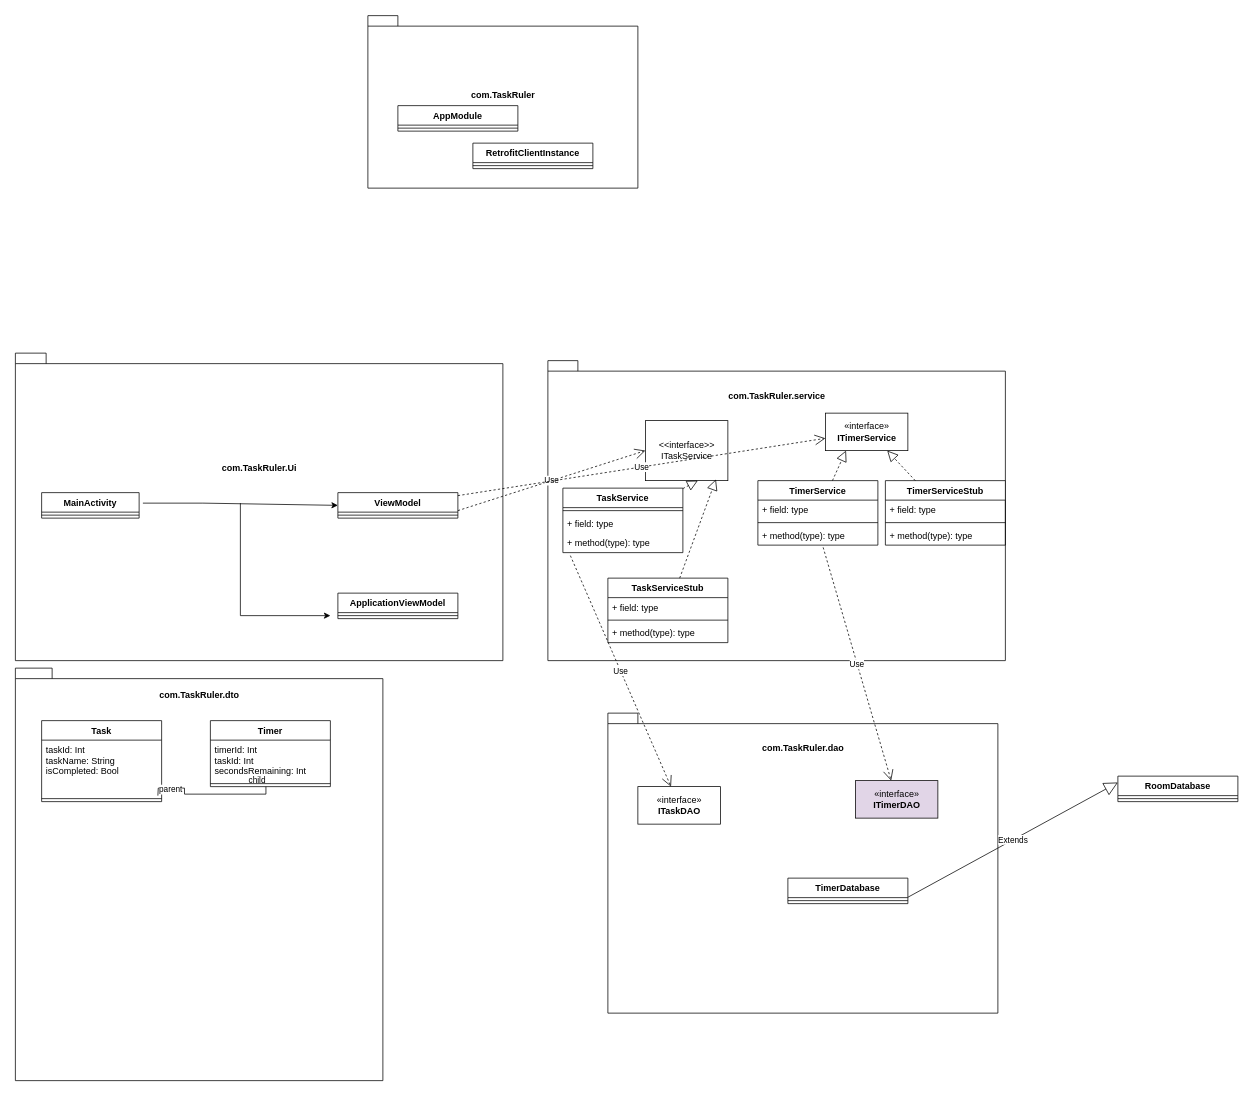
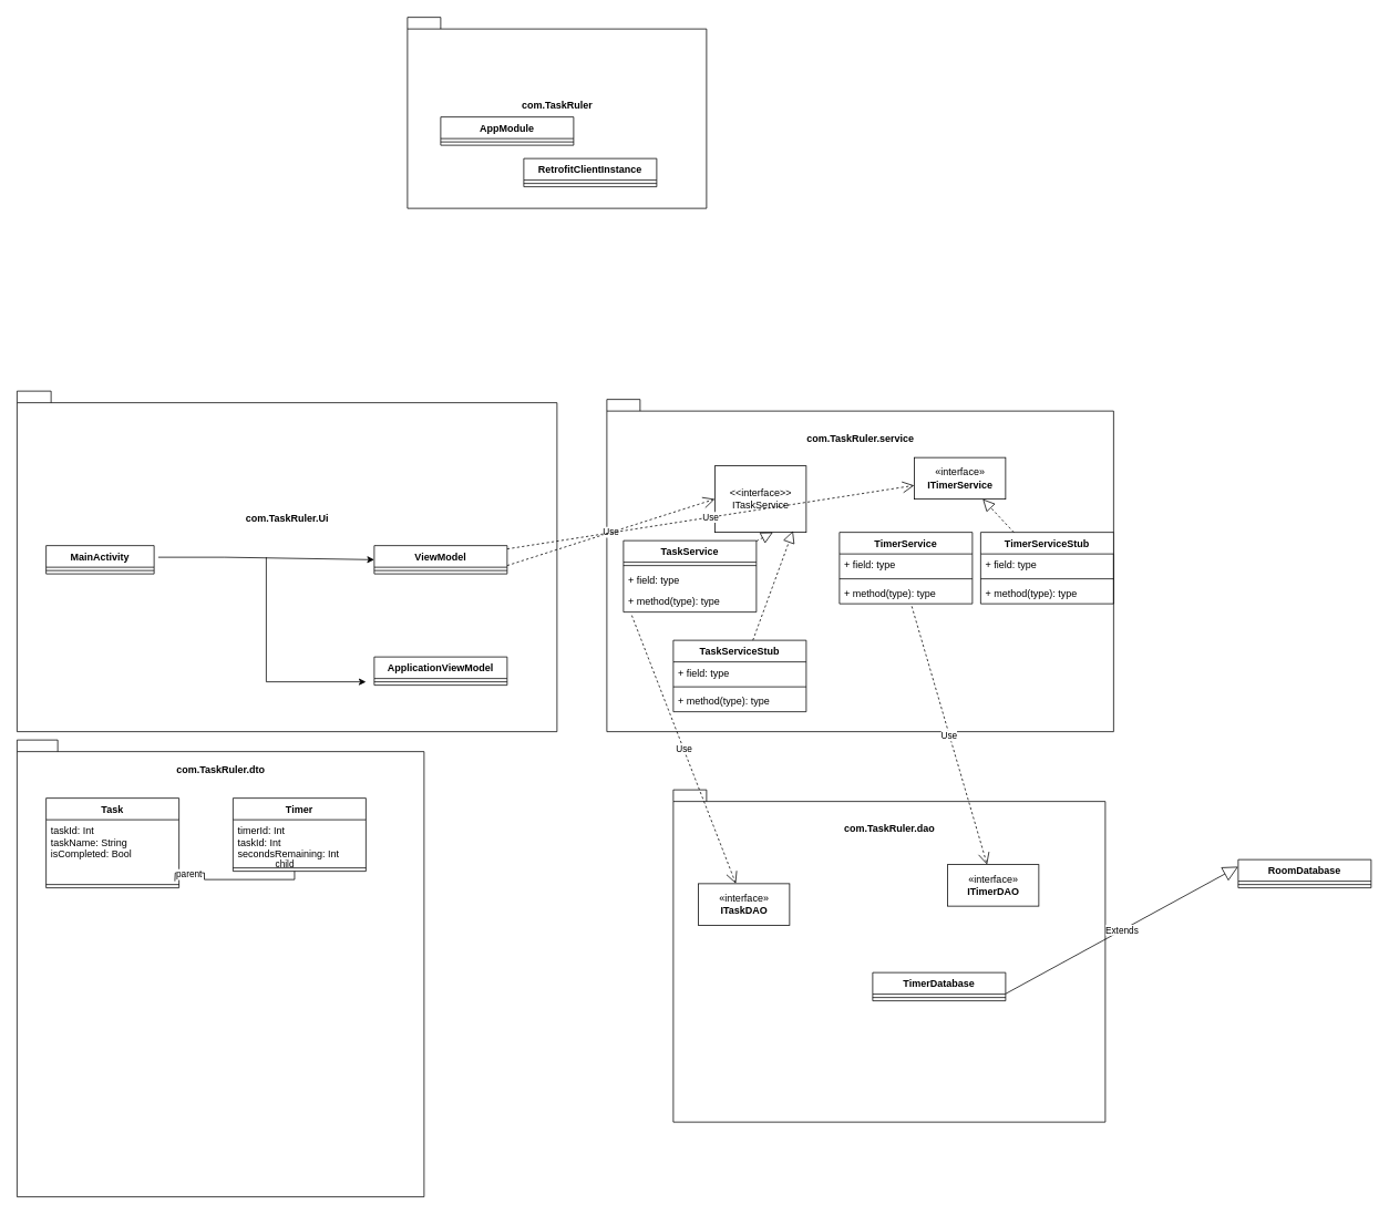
- <mxCell id="47" value="" style="endArrow=block;dashed=1;endFill=0;endSize=12;html=1;rounded=0;entryX=0.25;entryY=1;entryDx=0;entryDy=0;" parent="1" source="37" target="36" edge="1"><mxGeometry width="160" relative="1" as="geometry"><mxPoint x="580" y="680" as="sourcePoint" /><mxPoint x="740" y="680" as="targetPoint" /></mxGeometry></mxCell>
- <mxCell id="55" value="«interface»&lt;br&gt;&lt;b&gt;ITimerDAO&lt;/b&gt;" style="html=1;fillColor=#e1d5e7;" parent="1" vertex="1"><mxGeometry x="1140" y="1040" width="110" height="50" as="geometry" /></mxCell>
+ <mxCell id="55" value="«interface»&lt;br&gt;&lt;b&gt;ITimerDAO&lt;/b&gt;" style="html=1;" parent="1" vertex="1"><mxGeometry x="1140" y="1040" width="110" height="50" as="geometry" /></mxCell>
- <mxCell id="51" value="«interface»&lt;br&gt;&lt;b&gt;ITaskDAO&lt;/b&gt;" style="html=1;" parent="1" vertex="1"><mxGeometry x="850" y="1048" width="110" height="50" as="geometry" /></mxCell>
+ <mxCell id="51" value="«interface»&lt;br&gt;&lt;b&gt;ITaskDAO&lt;/b&gt;" style="html=1;" parent="1" vertex="1"><mxGeometry x="840" y="1063" width="110" height="50" as="geometry" /></mxCell>
